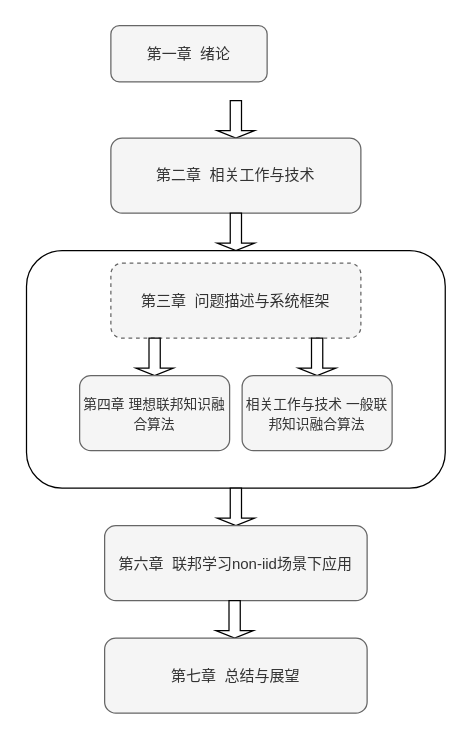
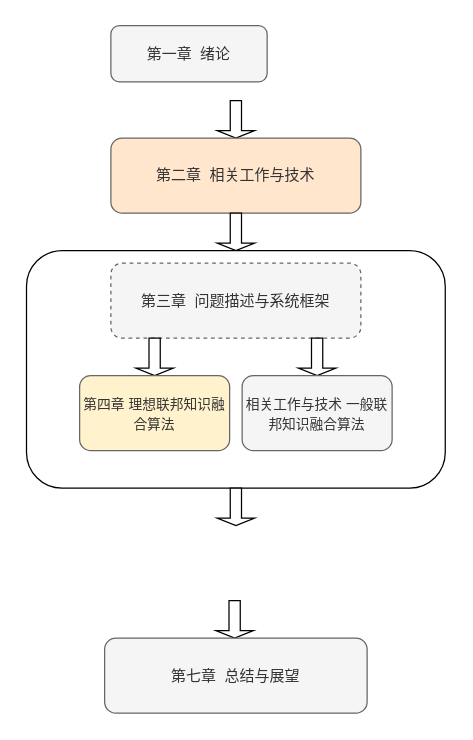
- <mxCell id="4" value="第二章&amp;nbsp; 相关工作与技术" style="rounded=1;whiteSpace=wrap;html=1;fillColor=#f5f5f5;fontColor=#333333;strokeColor=#666666;" vertex="1" parent="1"><mxGeometry x="88" y="110" width="200" height="60" as="geometry" /></mxCell>
+ <mxCell id="4" value="第二章&amp;nbsp; 相关工作与技术" style="rounded=1;whiteSpace=wrap;html=1;fillColor=#ffe6cc;fontColor=#333333;strokeColor=#666666;" vertex="1" parent="1"><mxGeometry x="88" y="110" width="200" height="60" as="geometry" /></mxCell>
- <mxCell id="10" value="&lt;font style=&quot;font-size: 11px;&quot;&gt;第四章 理想联邦知识融合算法&lt;/font&gt;" style="rounded=1;whiteSpace=wrap;html=1;fontSize=13;fillColor=#f5f5f5;fontColor=#333333;strokeColor=#666666;" vertex="1" parent="1"><mxGeometry x="63" y="300" width="120" height="60" as="geometry" /></mxCell>
+ <mxCell id="10" value="&lt;font style=&quot;font-size: 11px;&quot;&gt;第四章 理想联邦知识融合算法&lt;/font&gt;" style="rounded=1;whiteSpace=wrap;html=1;fontSize=13;fillColor=#fff2cc;fontColor=#333333;strokeColor=#666666;" vertex="1" parent="1"><mxGeometry x="63" y="300" width="120" height="60" as="geometry" /></mxCell>
- <mxCell id="13" value="&lt;font style=&quot;font-size: 12px;&quot;&gt;第六章&amp;nbsp; 联邦学习non-iid场景下应用&lt;/font&gt;" style="rounded=1;whiteSpace=wrap;html=1;fontSize=13;fillColor=#f5f5f5;fontColor=#333333;strokeColor=#666666;" vertex="1" parent="1"><mxGeometry x="83" y="420" width="210" height="60" as="geometry" /></mxCell>
